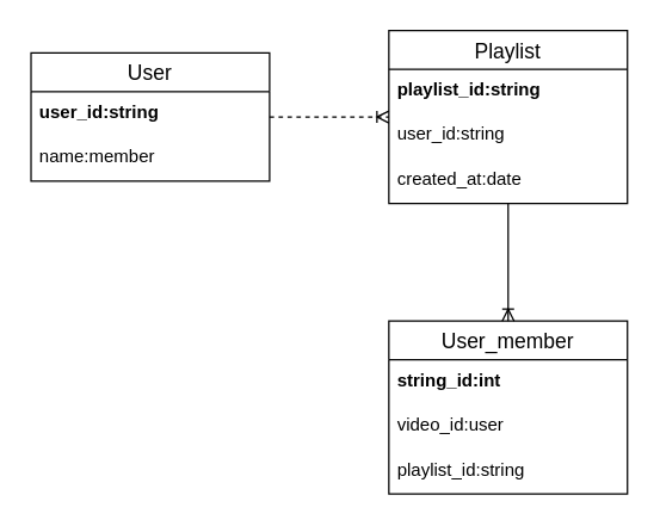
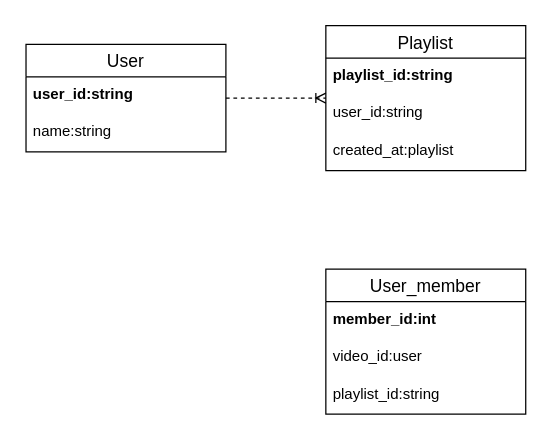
- <mxCell id="4" value="name:member" style="text;strokeColor=none;fillColor=none;spacingLeft=4;spacingRight=4;overflow=hidden;rotatable=0;points=[[0,0.5],[1,0.5]];portConstraint=eastwest;fontSize=12;" vertex="1" parent="2"><mxGeometry y="56" width="160" height="30" as="geometry" /></mxCell>
+ <mxCell id="4" value="name:string" style="text;strokeColor=none;fillColor=none;spacingLeft=4;spacingRight=4;overflow=hidden;rotatable=0;points=[[0,0.5],[1,0.5]];portConstraint=eastwest;fontSize=12;" vertex="1" parent="2"><mxGeometry y="56" width="160" height="30" as="geometry" /></mxCell>
- <mxCell id="8" value="created_at:date" style="text;strokeColor=none;fillColor=none;spacingLeft=4;spacingRight=4;overflow=hidden;rotatable=0;points=[[0,0.5],[1,0.5]];portConstraint=eastwest;fontSize=12;" vertex="1" parent="5"><mxGeometry y="86" width="160" height="30" as="geometry" /></mxCell>
+ <mxCell id="8" value="created_at:playlist" style="text;strokeColor=none;fillColor=none;spacingLeft=4;spacingRight=4;overflow=hidden;rotatable=0;points=[[0,0.5],[1,0.5]];portConstraint=eastwest;fontSize=12;" vertex="1" parent="5"><mxGeometry y="86" width="160" height="30" as="geometry" /></mxCell>
- <mxCell id="14" value="" style="fontSize=12;html=1;endArrow=ERoneToMany;" edge="1" parent="1" source="5" target="9"><mxGeometry width="100" height="100" relative="1" as="geometry"><mxPoint x="190" y="88" as="sourcePoint" /><mxPoint x="270" y="88" as="targetPoint" /></mxGeometry></mxCell>
- <mxCell id="10" value="string_id:int" style="text;strokeColor=none;fillColor=none;spacingLeft=4;spacingRight=4;overflow=hidden;rotatable=0;points=[[0,0.5],[1,0.5]];portConstraint=eastwest;fontSize=12;fontStyle=1" vertex="1" parent="9"><mxGeometry y="26" width="160" height="30" as="geometry" /></mxCell>
+ <mxCell id="10" value="member_id:int" style="text;strokeColor=none;fillColor=none;spacingLeft=4;spacingRight=4;overflow=hidden;rotatable=0;points=[[0,0.5],[1,0.5]];portConstraint=eastwest;fontSize=12;fontStyle=1" vertex="1" parent="9"><mxGeometry y="26" width="160" height="30" as="geometry" /></mxCell>
